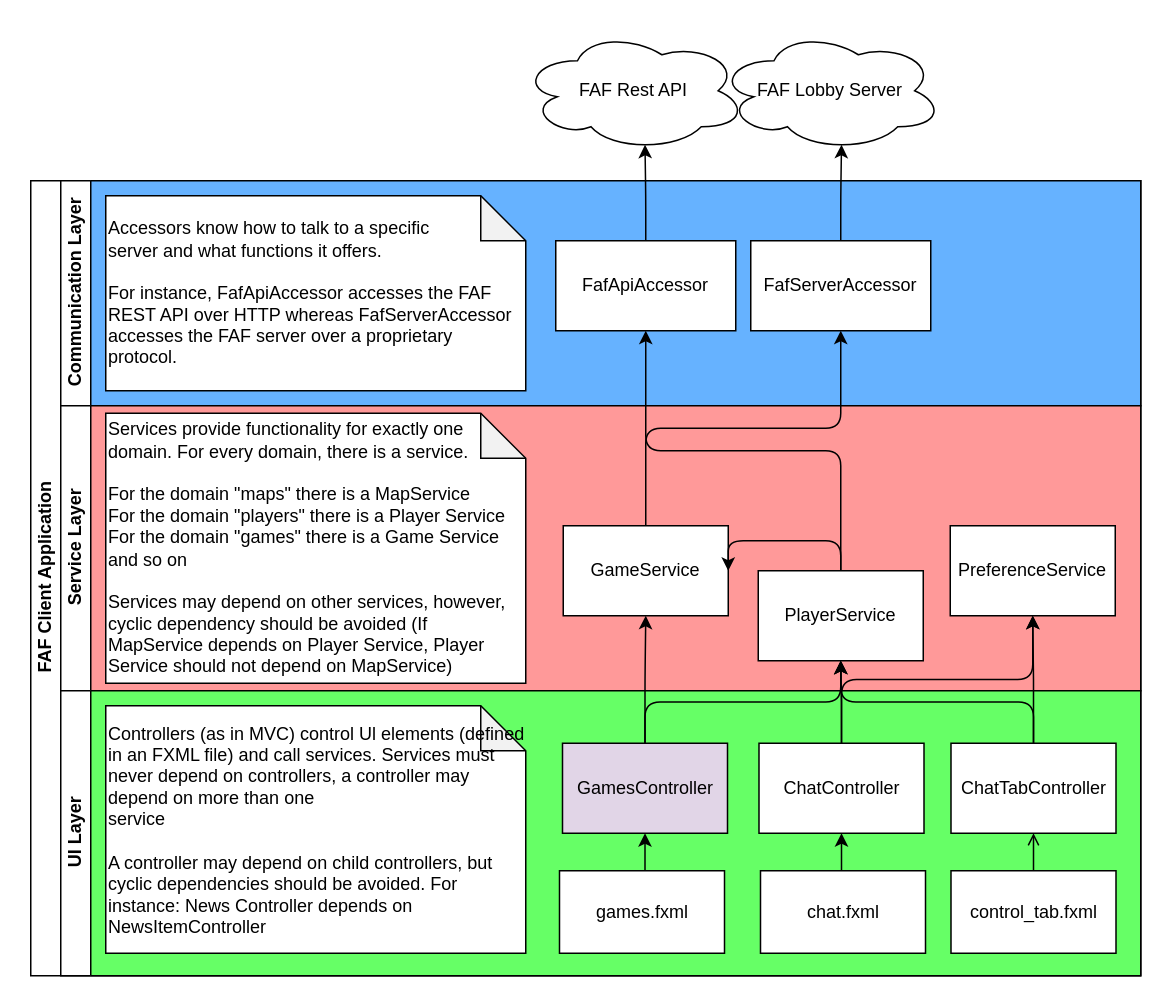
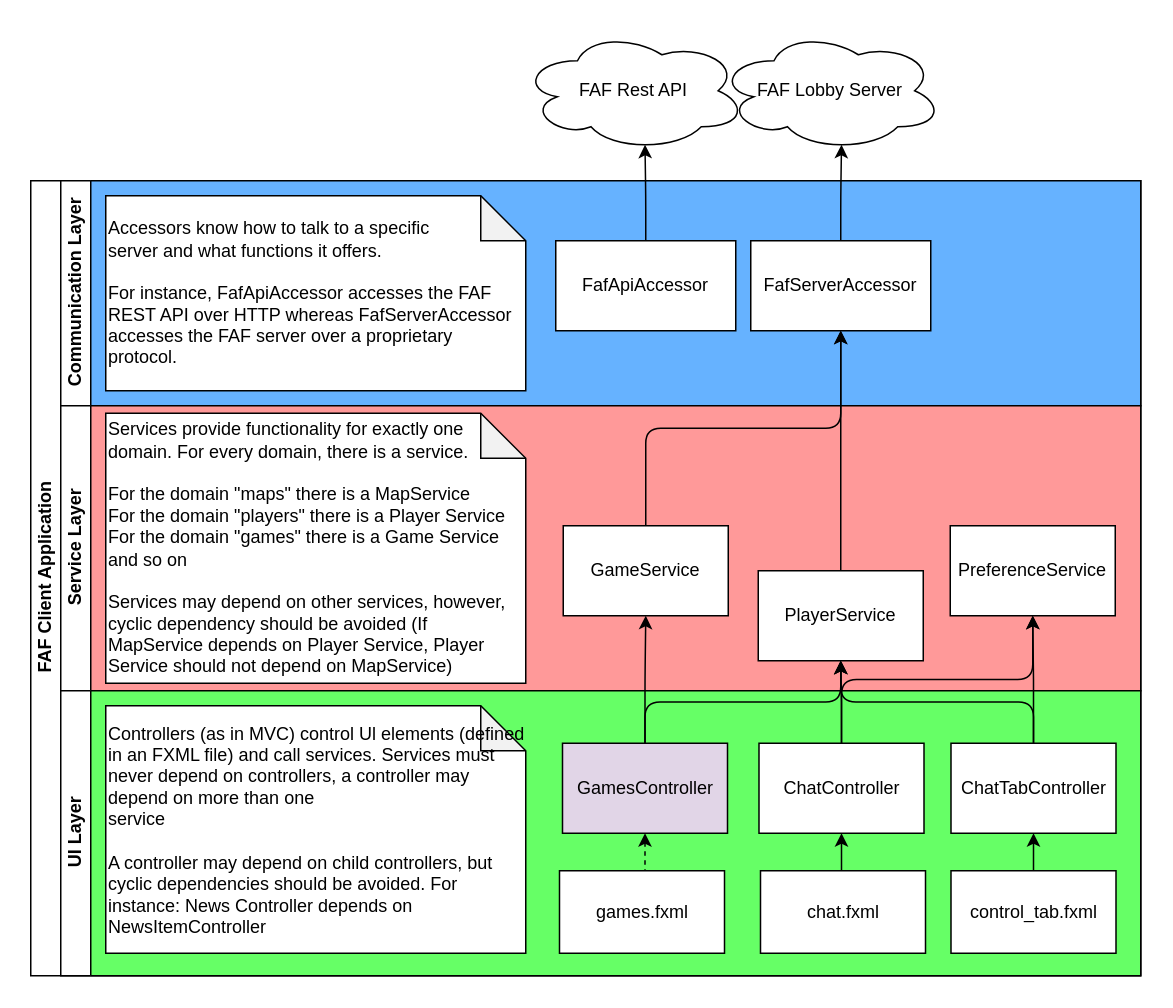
- <mxCell id="34" style="edgeStyle=orthogonalEdgeStyle;rounded=1;orthogonalLoop=1;jettySize=auto;html=1;exitX=0.5;exitY=0;exitDx=0;exitDy=0;entryX=0.5;entryY=1;entryDx=0;entryDy=0;" edge="1" parent="2" source="13" target="8"><mxGeometry relative="1" as="geometry" /></mxCell>
- <mxCell id="29" style="edgeStyle=orthogonalEdgeStyle;rounded=1;orthogonalLoop=1;jettySize=auto;html=1;exitX=0.5;exitY=0;exitDx=0;exitDy=0;" edge="1" parent="2" source="13" target="12"><mxGeometry relative="1" as="geometry" /></mxCell>
+ <mxCell id="29" style="edgeStyle=orthogonalEdgeStyle;rounded=1;orthogonalLoop=1;jettySize=auto;html=1;exitX=0.5;exitY=0;exitDx=0;exitDy=0;entryX=0.5;entryY=1;entryDx=0;entryDy=0;" edge="1" parent="2" source="13" target="9"><mxGeometry relative="1" as="geometry" /></mxCell>
- <mxCell id="22" style="edgeStyle=orthogonalEdgeStyle;rounded=0;orthogonalLoop=1;jettySize=auto;html=1;exitX=0.5;exitY=0;exitDx=0;exitDy=0;entryX=0.5;entryY=1;entryDx=0;entryDy=0;endArrow=open;" edge="1" parent="16" source="23" target="17"><mxGeometry relative="1" as="geometry" /></mxCell>
+ <mxCell id="22" style="edgeStyle=orthogonalEdgeStyle;rounded=0;orthogonalLoop=1;jettySize=auto;html=1;exitX=0.5;exitY=0;exitDx=0;exitDy=0;entryX=0.5;entryY=1;entryDx=0;entryDy=0;" edge="1" parent="16" source="23" target="17"><mxGeometry relative="1" as="geometry" /></mxCell>
- <mxCell id="18" style="edgeStyle=orthogonalEdgeStyle;rounded=0;orthogonalLoop=1;jettySize=auto;html=1;exitX=0.5;exitY=0;exitDx=0;exitDy=0;entryX=0.5;entryY=1;entryDx=0;entryDy=0;" edge="1" parent="16" source="19" target="26"><mxGeometry relative="1" as="geometry" /></mxCell>
+ <mxCell id="18" style="edgeStyle=orthogonalEdgeStyle;rounded=0;orthogonalLoop=1;jettySize=auto;html=1;exitX=0.5;exitY=0;exitDx=0;exitDy=0;entryX=0.5;entryY=1;entryDx=0;entryDy=0;dashed=1;" edge="1" parent="16" source="19" target="26"><mxGeometry relative="1" as="geometry" /></mxCell>
